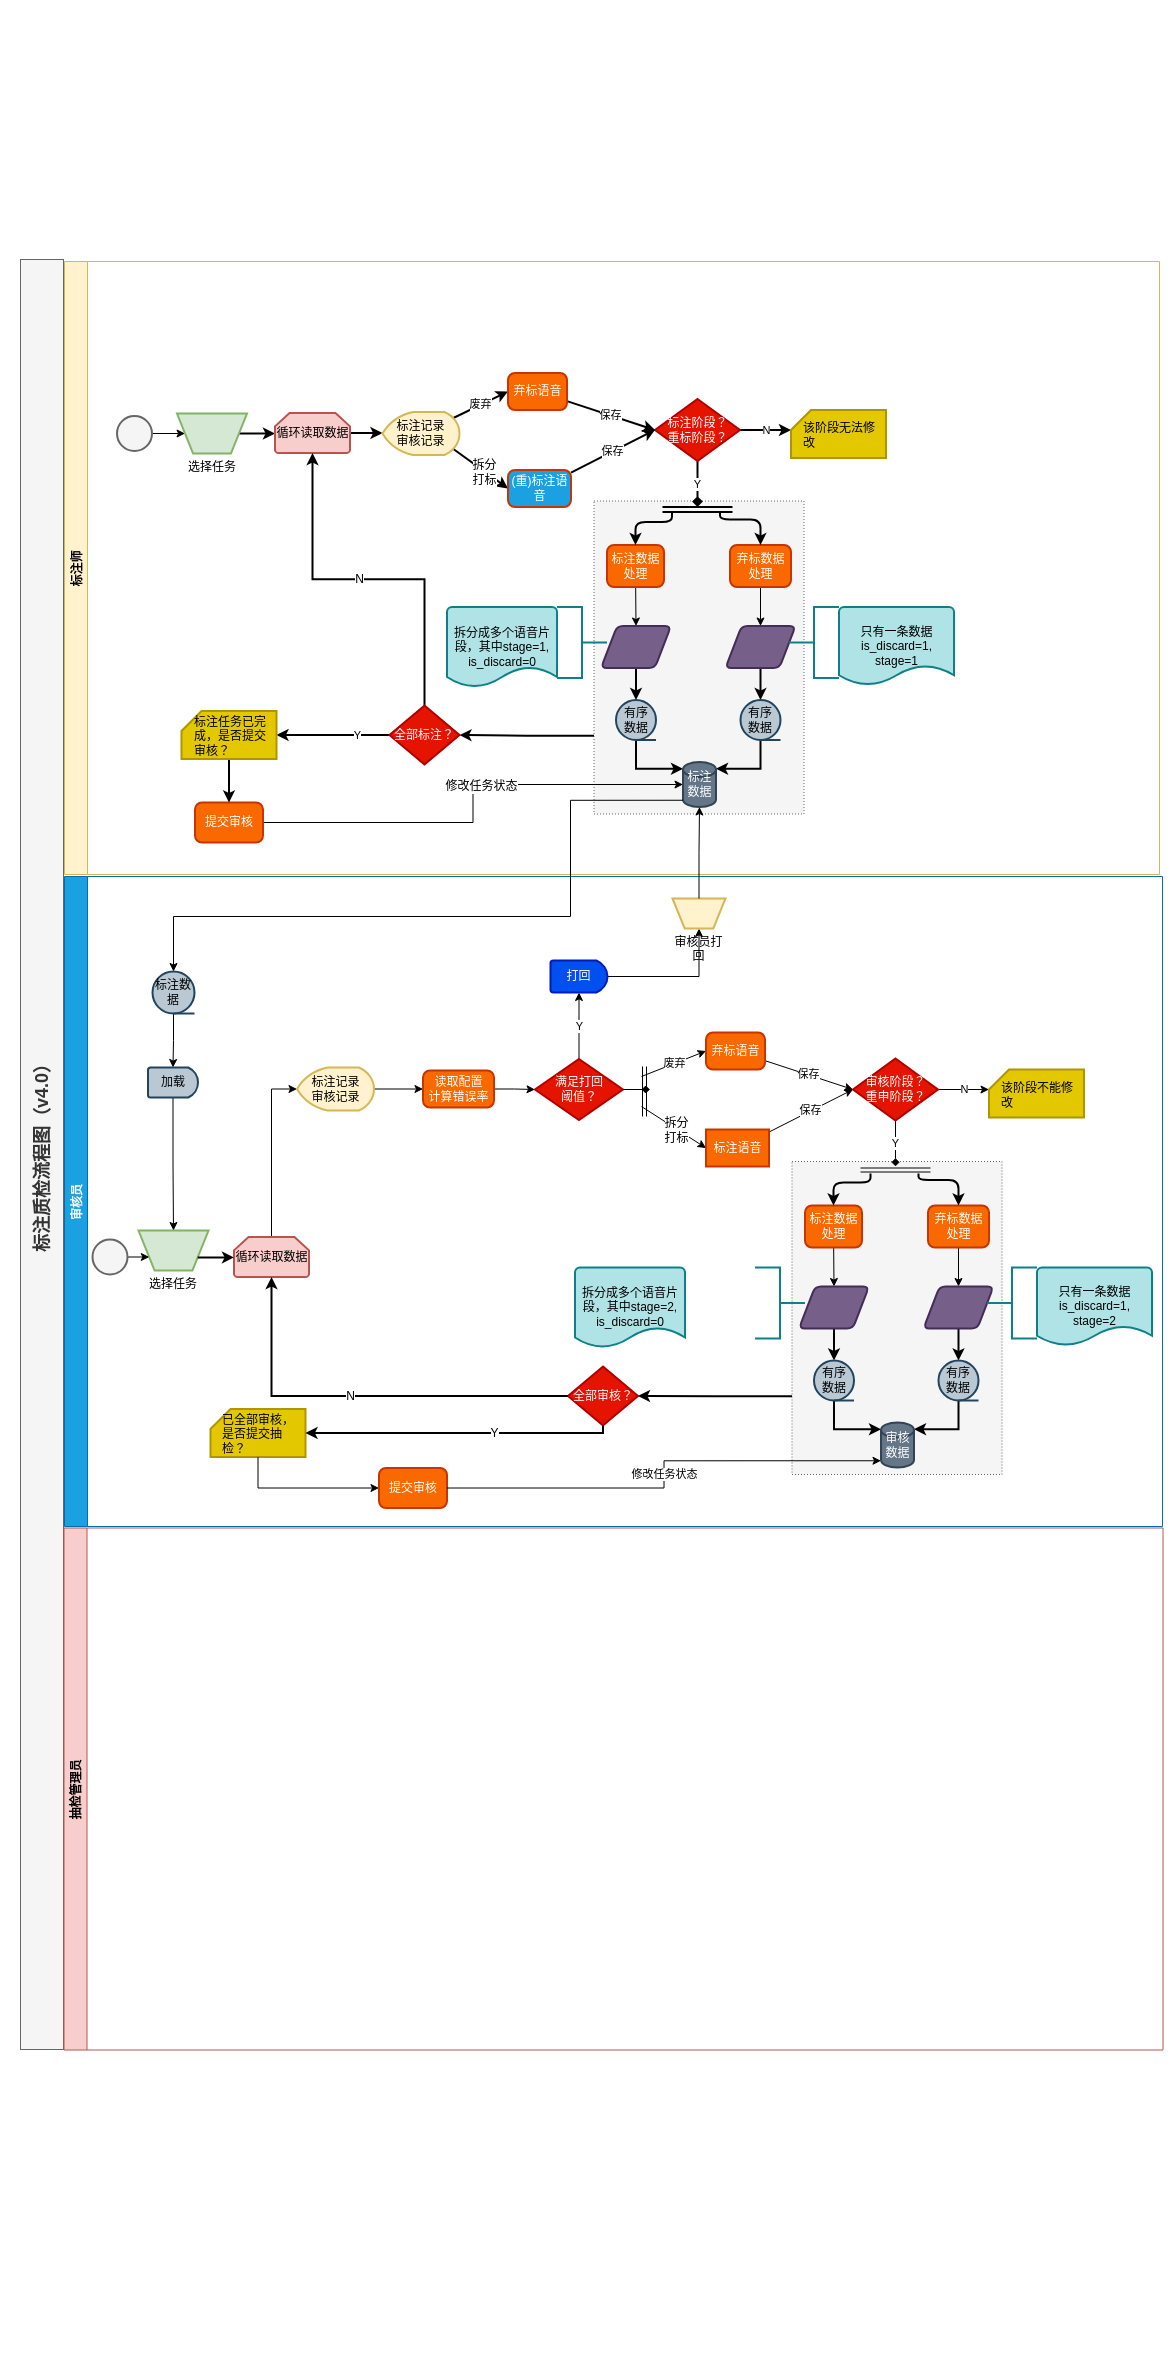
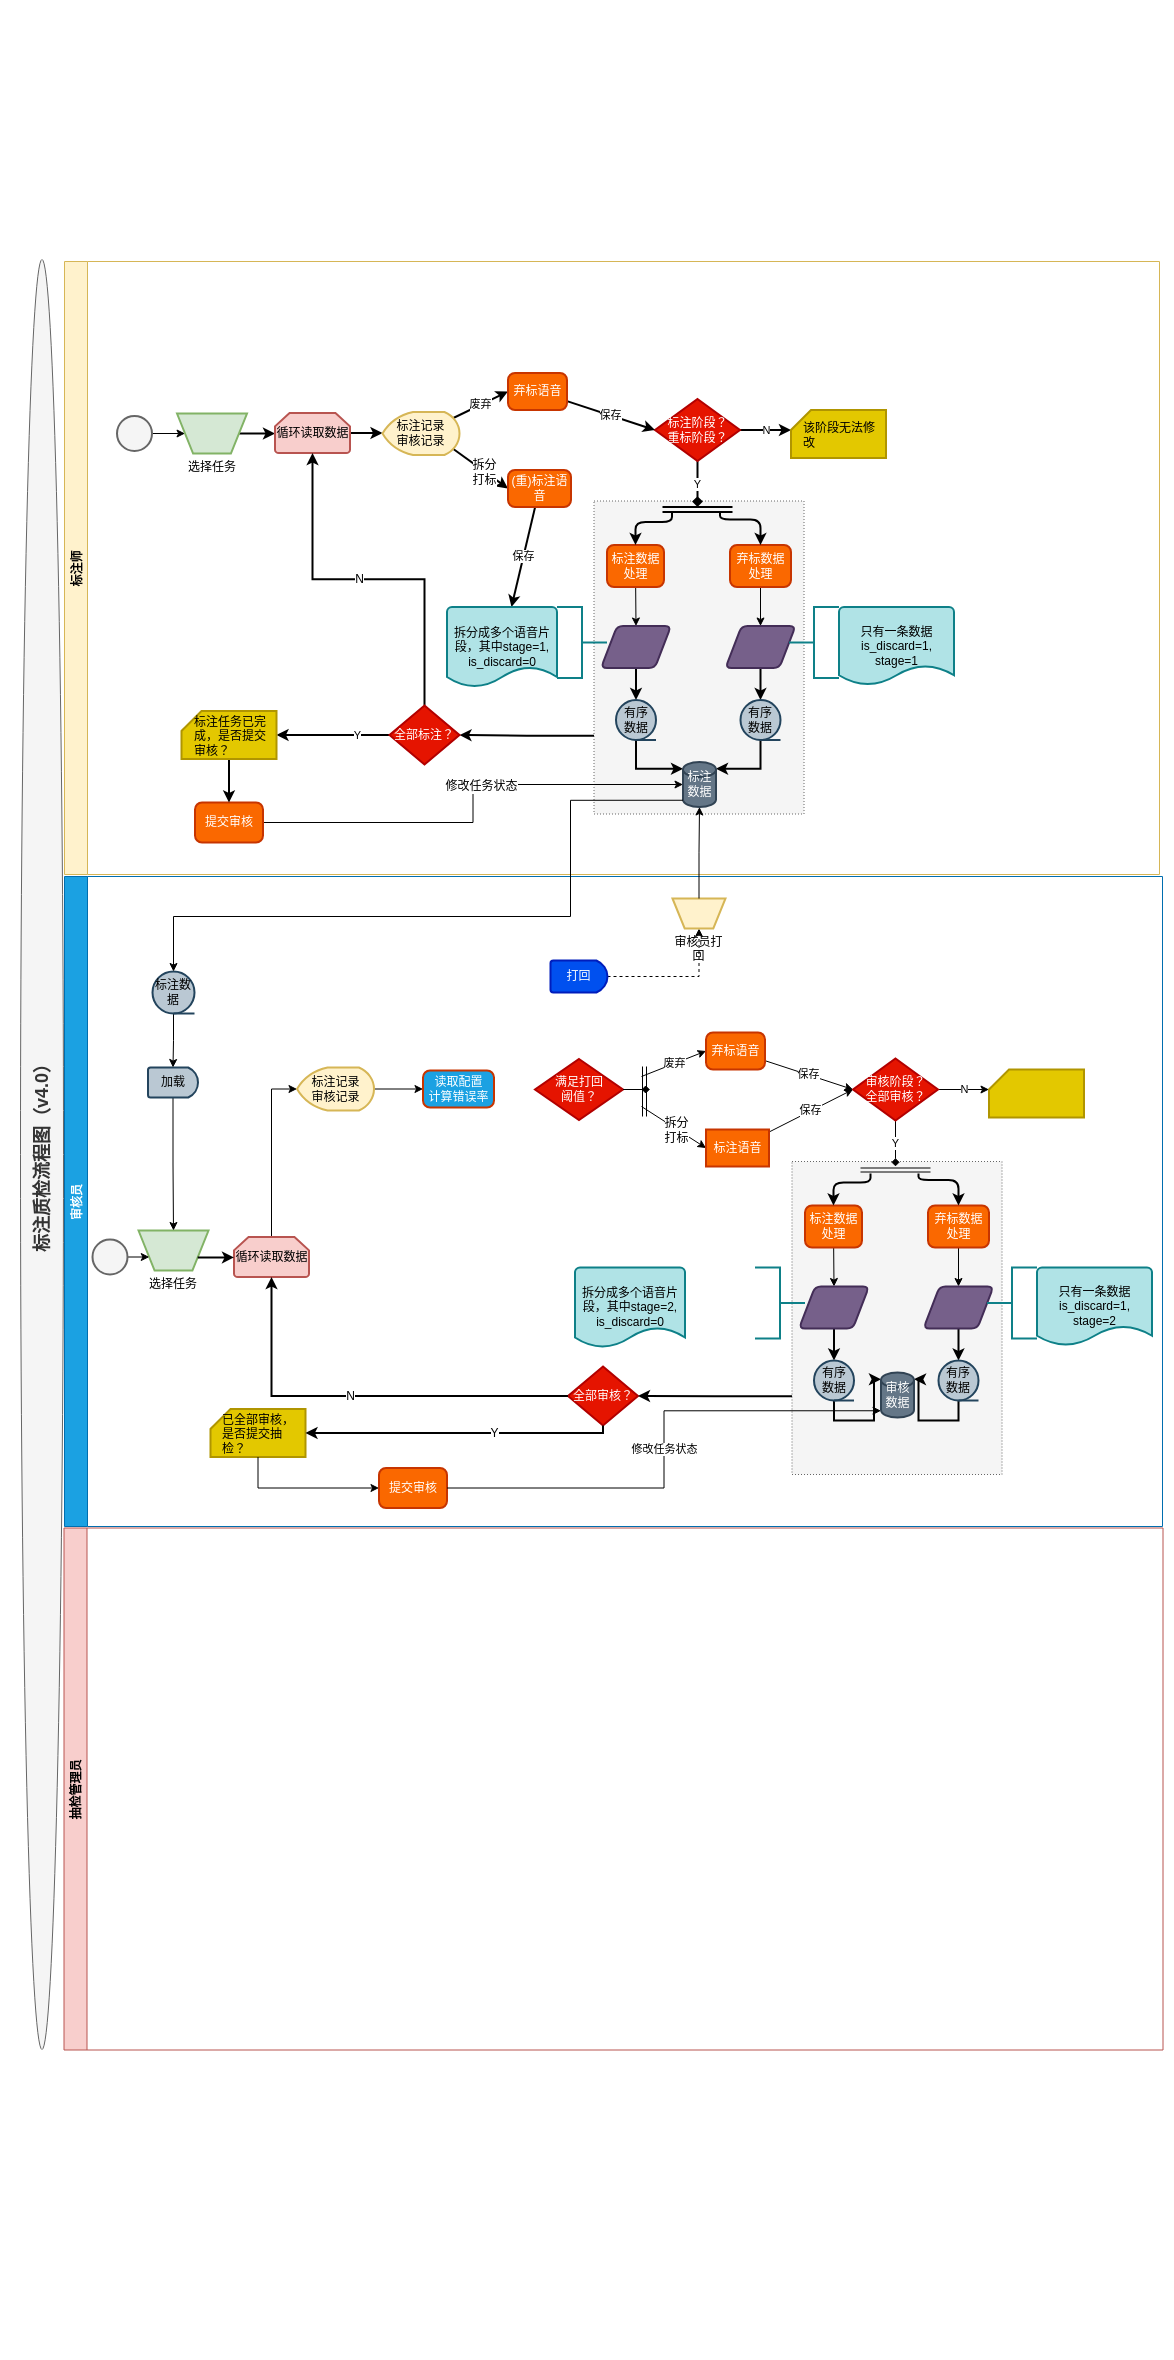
- <mxCell id="17" value="保存" style="edgeStyle=none;rounded=0;orthogonalLoop=1;jettySize=auto;html=1;entryX=0;entryY=0.5;entryDx=0;entryDy=0;entryPerimeter=0;strokeWidth=2;" edge="1" parent="2" source="18" target="14"><mxGeometry relative="1" as="geometry" /></mxCell>
+ <mxCell id="17" value="保存" style="edgeStyle=none;rounded=0;orthogonalLoop=1;jettySize=auto;html=1;strokeWidth=2;" edge="1" parent="2" source="18" target="33"><mxGeometry relative="1" as="geometry" /></mxCell>
- <mxCell id="18" value="(重)标注语音" style="rounded=1;whiteSpace=wrap;html=1;absoluteArcSize=1;arcSize=14;strokeWidth=2;fillColor=#1ba1e2;strokeColor=#C73500;fontColor=#ffffff;" vertex="1" parent="2"><mxGeometry x="202.5" y="449.5" width="63" height="37" as="geometry" /></mxCell>
+ <mxCell id="18" value="(重)标注语音" style="rounded=1;whiteSpace=wrap;html=1;absoluteArcSize=1;arcSize=14;strokeWidth=2;fillColor=#fa6800;strokeColor=#C73500;fontColor=#ffffff;" vertex="1" parent="2"><mxGeometry x="202.5" y="449.5" width="63" height="37" as="geometry" /></mxCell>
- <mxCell id="70" style="edgeStyle=orthogonalEdgeStyle;rounded=0;orthogonalLoop=1;jettySize=auto;html=1;entryX=0.5;entryY=1;entryDx=0;entryDy=0;endArrow=classic;endFill=1;strokeWidth=1;exitX=1;exitY=0.5;exitDx=0;exitDy=0;exitPerimeter=0;" edge="1" parent="54" source="72" target="71"><mxGeometry relative="1" as="geometry"><mxPoint x="260" y="332" as="sourcePoint" /></mxGeometry></mxCell>
+ <mxCell id="70" style="edgeStyle=orthogonalEdgeStyle;rounded=0;orthogonalLoop=1;jettySize=auto;html=1;entryX=0.5;entryY=1;entryDx=0;entryDy=0;endArrow=classic;endFill=1;strokeWidth=1;exitX=1;exitY=0.5;exitDx=0;exitDy=0;exitPerimeter=0;dashed=1;" edge="1" parent="54" source="72" target="71"><mxGeometry relative="1" as="geometry"><mxPoint x="260" y="332" as="sourcePoint" /></mxGeometry></mxCell>
- <mxCell id="62" value="Y" style="edgeStyle=orthogonalEdgeStyle;rounded=0;orthogonalLoop=1;jettySize=auto;html=1;exitX=0.5;exitY=0;exitDx=0;exitDy=0;exitPerimeter=0;entryX=0.5;entryY=1;entryDx=0;entryDy=0;entryPerimeter=0;endArrow=classic;endFill=1;strokeWidth=1;" edge="1" parent="54" source="63" target="72"><mxGeometry relative="1" as="geometry"><mxPoint x="291" y="365" as="targetPoint" /></mxGeometry></mxCell>
- <mxCell id="65" value="读取配置&lt;br&gt;计算错误率" style="rounded=1;whiteSpace=wrap;html=1;absoluteArcSize=1;arcSize=14;strokeWidth=2;fillColor=#fa6800;strokeColor=#C73500;fontColor=#ffffff;" vertex="1" parent="54"><mxGeometry x="134.5" y="418" width="71" height="37" as="geometry" /></mxCell>
+ <mxCell id="65" value="读取配置&lt;br&gt;计算错误率" style="rounded=1;whiteSpace=wrap;html=1;absoluteArcSize=1;arcSize=14;strokeWidth=2;fillColor=#1ba1e2;strokeColor=#C73500;fontColor=#ffffff;" vertex="1" parent="54"><mxGeometry x="134.5" y="418" width="71" height="37" as="geometry" /></mxCell>
- <mxCell id="64" style="edgeStyle=orthogonalEdgeStyle;rounded=0;orthogonalLoop=1;jettySize=auto;html=1;exitX=1;exitY=0.5;exitDx=0;exitDy=0;entryX=0;entryY=0.5;entryDx=0;entryDy=0;entryPerimeter=0;endArrow=classic;endFill=1;strokeWidth=1;" edge="1" parent="54" source="65" target="63"><mxGeometry relative="1" as="geometry" /></mxCell>
- <mxCell id="91" value="审核阶段？&lt;br&gt;重申阶段？" style="strokeWidth=2;html=1;shape=mxgraph.flowchart.decision;whiteSpace=wrap;fillColor=#e51400;strokeColor=#B20000;fontColor=#ffffff;" vertex="1" parent="1"><mxGeometry x="852.5" y="1058" width="85" height="62" as="geometry" /></mxCell>
+ <mxCell id="91" value="审核阶段？&lt;br&gt;全部审核？" style="strokeWidth=2;html=1;shape=mxgraph.flowchart.decision;whiteSpace=wrap;fillColor=#e51400;strokeColor=#B20000;fontColor=#ffffff;" vertex="1" parent="1"><mxGeometry x="852.5" y="1058" width="85" height="62" as="geometry" /></mxCell>
- <mxCell id="93" value="该阶段不能修改" style="text;html=1;strokeColor=none;fillColor=none;align=left;verticalAlign=middle;whiteSpace=wrap;rounded=0;" vertex="1" parent="1"><mxGeometry x="998.5" y="1084.5" width="75" height="20" as="geometry" /></mxCell>
- <mxCell id="118" value="&lt;b style=&quot;font-size: 18px&quot;&gt;标注质检流程图（v4.0）&lt;br&gt;&lt;/b&gt;" style="rounded=0;whiteSpace=wrap;html=1;fillColor=#f5f5f5;align=center;verticalAlign=middle;horizontal=0;strokeColor=#666666;fontColor=#333333;" vertex="1" parent="1"><mxGeometry x="20" y="259" width="43" height="1790" as="geometry" /></mxCell>
+ <mxCell id="118" value="&lt;b style=&quot;font-size: 18px&quot;&gt;标注质检流程图（v4.0）&lt;br&gt;&lt;/b&gt;" style="ellipse;whiteSpace=wrap;html=1;fillColor=#f5f5f5;align=center;verticalAlign=middle;horizontal=0;strokeColor=#666666;fontColor=#333333;" vertex="1" parent="1"><mxGeometry x="20" y="259" width="43" height="1790" as="geometry" /></mxCell>
- <mxCell id="115" value="审核数据" style="strokeWidth=2;html=1;shape=mxgraph.flowchart.database;whiteSpace=wrap;fillColor=#647687;strokeColor=#314354;fontColor=#ffffff;" vertex="1" parent="1"><mxGeometry x="880.5" y="1422" width="33" height="45" as="geometry" /></mxCell>
+ <mxCell id="115" value="审核数据" style="strokeWidth=2;html=1;shape=mxgraph.flowchart.database;whiteSpace=wrap;fillColor=#647687;strokeColor=#314354;fontColor=#ffffff;" vertex="1" parent="1"><mxGeometry x="880.5" y="1372" width="33" height="45" as="geometry" /></mxCell>
